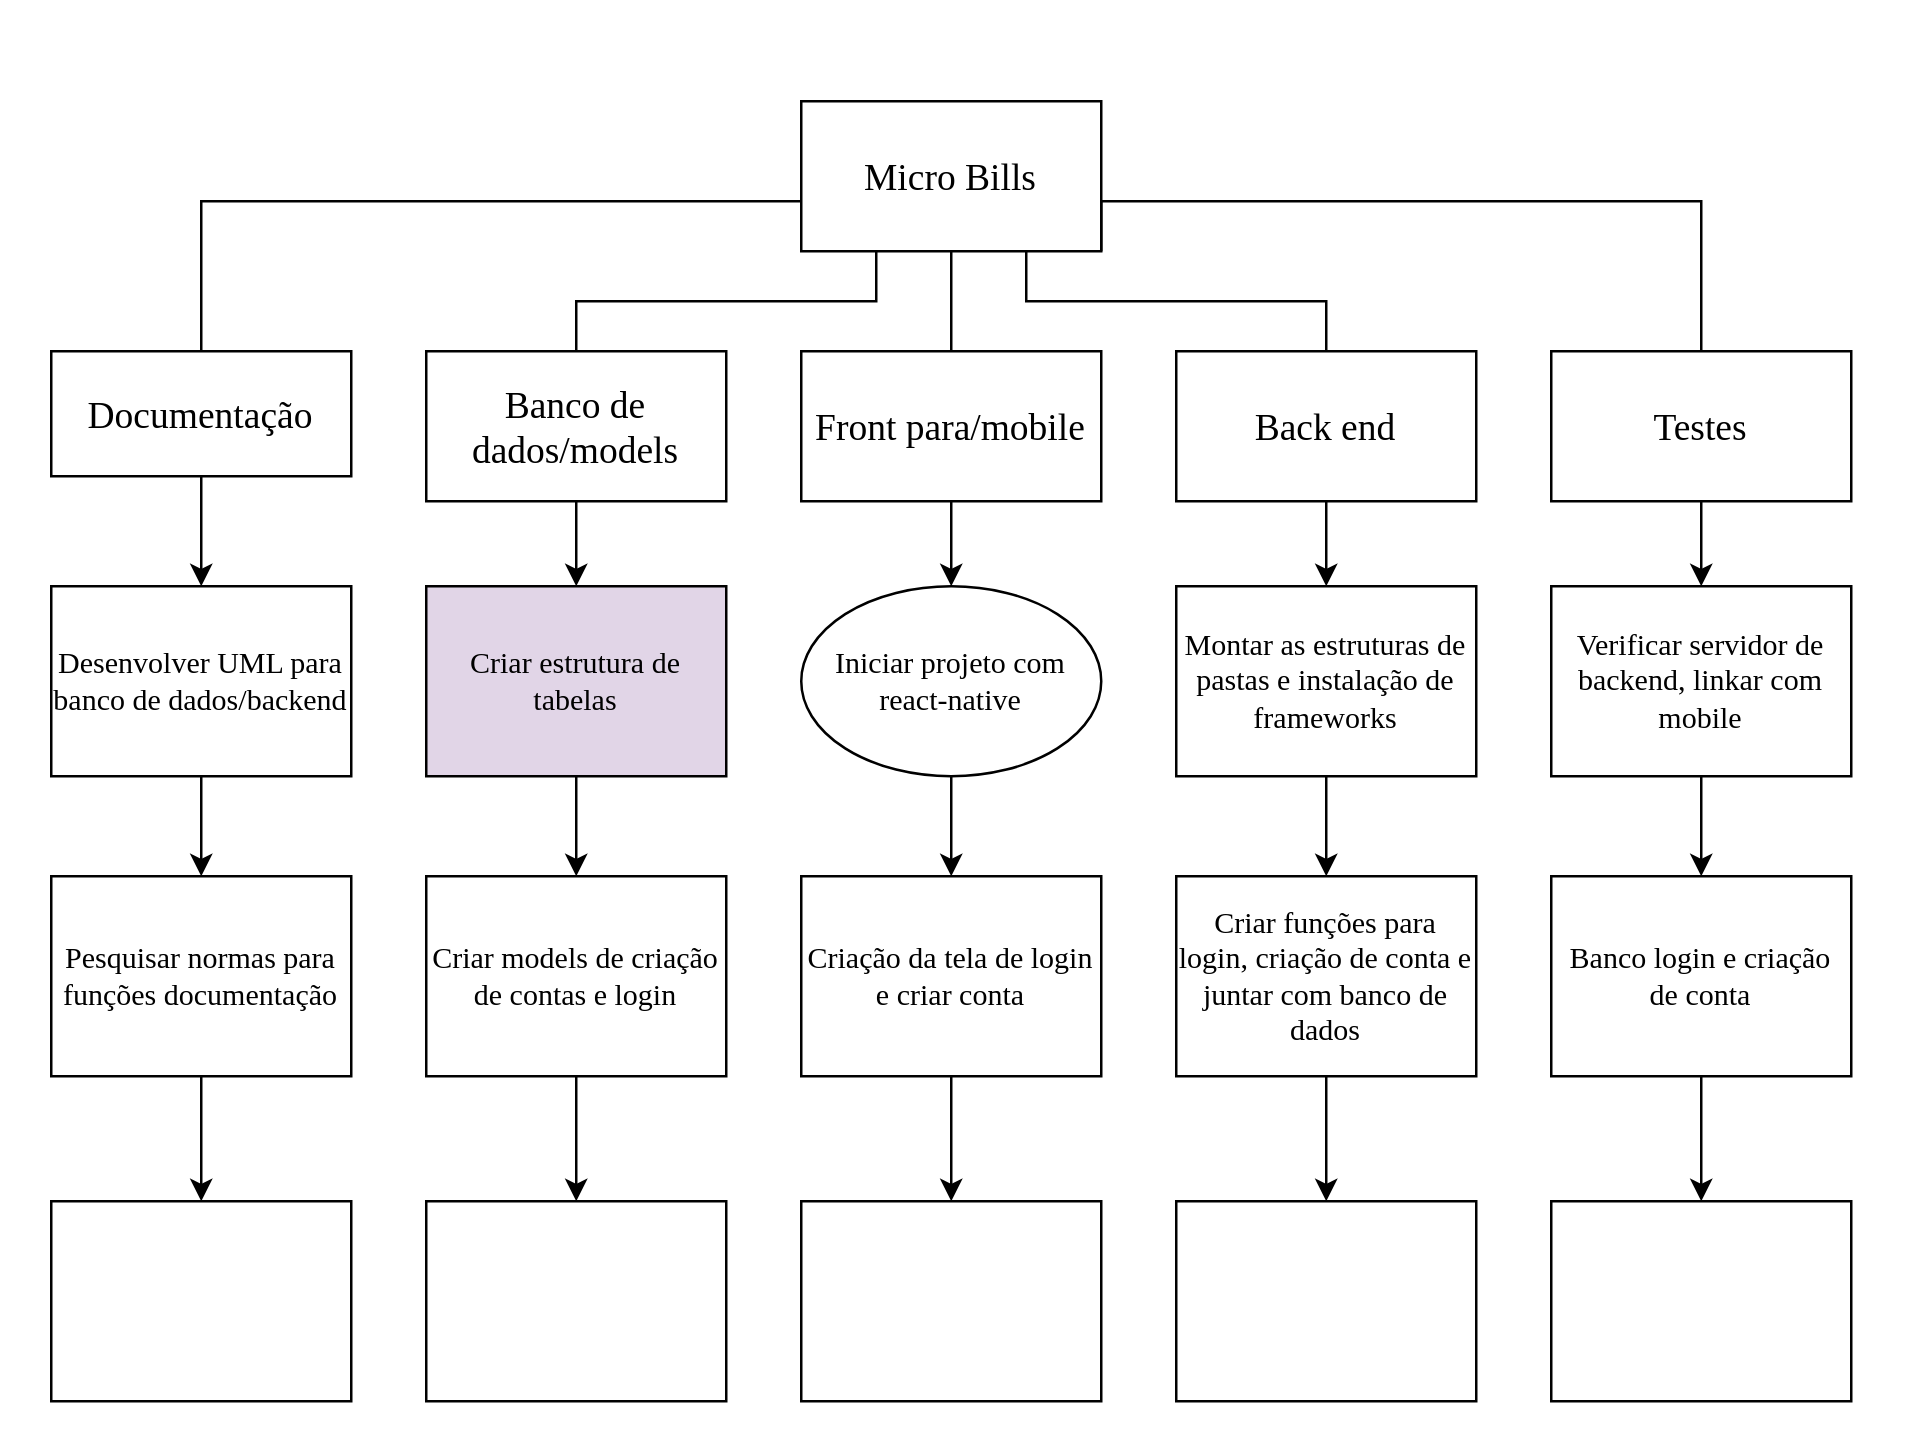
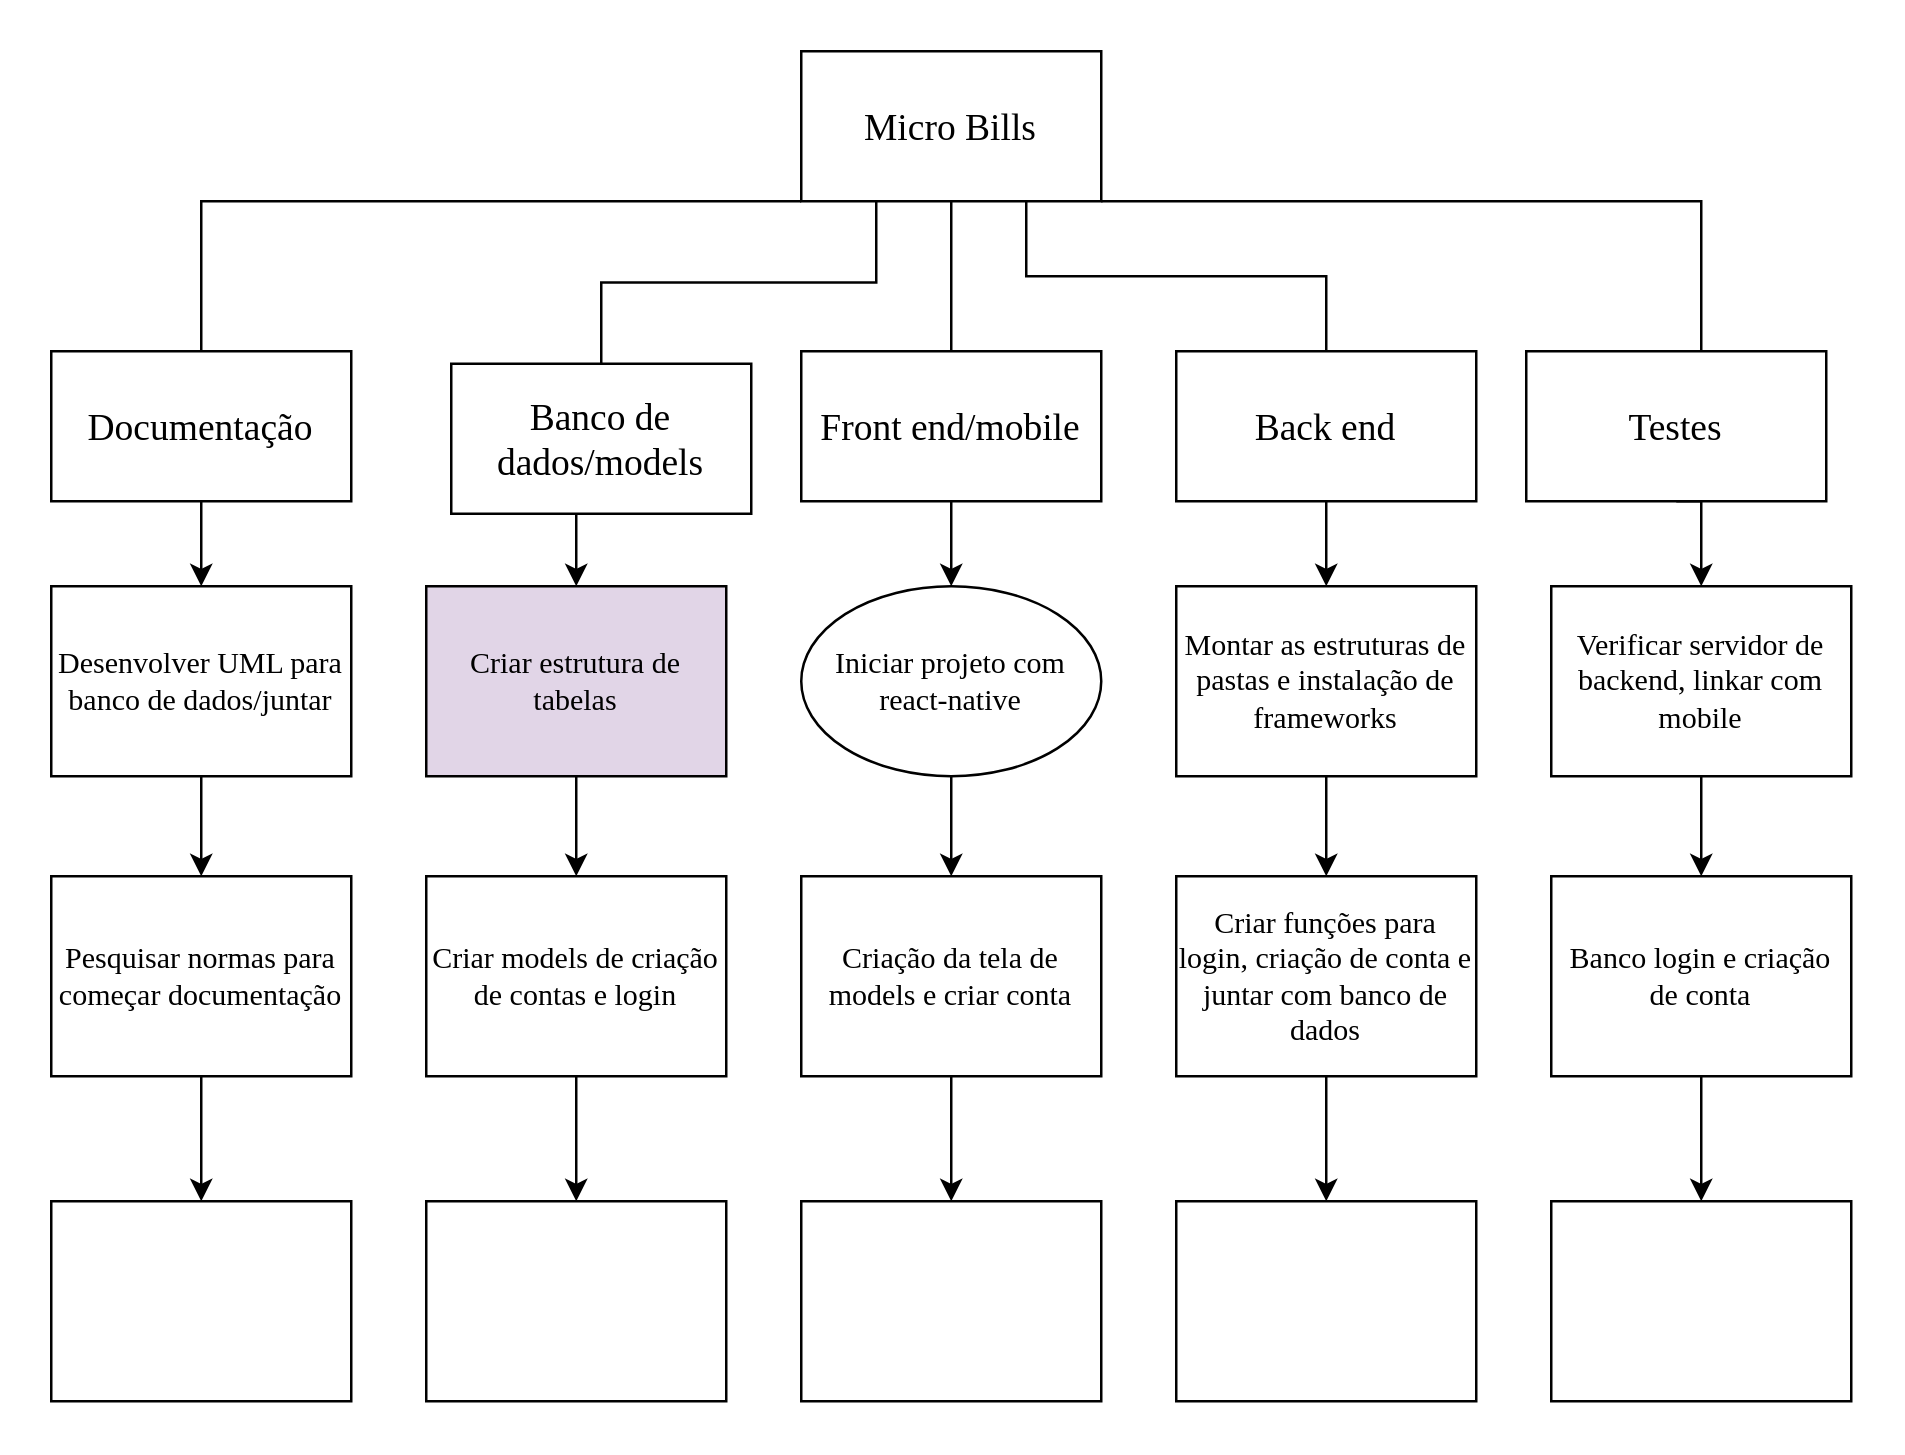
- <mxCell id="7" value="Micro Bills" style="rounded=0;whiteSpace=wrap;html=1;fontSize=15;fontFamily=Verdana;" vertex="1" parent="1"><mxGeometry x="320" y="40" width="120" height="60" as="geometry" /></mxCell>
+ <mxCell id="7" value="Micro Bills" style="rounded=0;whiteSpace=wrap;html=1;fontSize=15;fontFamily=Verdana;" vertex="1" parent="1"><mxGeometry x="320" y="20" width="120" height="60" as="geometry" /></mxCell>
- <mxCell id="9" value="Documentação" style="rounded=0;whiteSpace=wrap;html=1;fontSize=15;fontFamily=Verdana;" vertex="1" parent="1"><mxGeometry x="20" y="140" width="120" height="50" as="geometry" /></mxCell>
+ <mxCell id="9" value="Documentação" style="rounded=0;whiteSpace=wrap;html=1;fontSize=15;fontFamily=Verdana;" vertex="1" parent="1"><mxGeometry x="20" y="140" width="120" height="60" as="geometry" /></mxCell>
- <mxCell id="11" value="Banco de&lt;br&gt;dados/models" style="rounded=0;whiteSpace=wrap;html=1;fontSize=15;fontFamily=Verdana;" vertex="1" parent="1"><mxGeometry x="170" y="140" width="120" height="60" as="geometry" /></mxCell>
+ <mxCell id="11" value="Banco de&lt;br&gt;dados/models" style="rounded=0;whiteSpace=wrap;html=1;fontSize=15;fontFamily=Verdana;" vertex="1" parent="1"><mxGeometry x="180" y="145" width="120" height="60" as="geometry" /></mxCell>
- <mxCell id="13" value="Front para/mobile" style="rounded=0;whiteSpace=wrap;html=1;fontSize=15;fontFamily=Verdana;" vertex="1" parent="1"><mxGeometry x="320" y="140" width="120" height="60" as="geometry" /></mxCell>
+ <mxCell id="13" value="Front end/mobile" style="rounded=0;whiteSpace=wrap;html=1;fontSize=15;fontFamily=Verdana;" vertex="1" parent="1"><mxGeometry x="320" y="140" width="120" height="60" as="geometry" /></mxCell>
- <mxCell id="17" value="Testes" style="rounded=0;whiteSpace=wrap;html=1;fontSize=15;fontFamily=Verdana;" vertex="1" parent="1"><mxGeometry x="620" y="140" width="120" height="60" as="geometry" /></mxCell>
+ <mxCell id="17" value="Testes" style="rounded=0;whiteSpace=wrap;html=1;fontSize=15;fontFamily=Verdana;" vertex="1" parent="1"><mxGeometry x="610" y="140" width="120" height="60" as="geometry" /></mxCell>
- <mxCell id="19" value="Desenvolver UML para banco de dados/backend" style="rounded=0;whiteSpace=wrap;html=1;fontFamily=Verdana;fontSize=12;" vertex="1" parent="1"><mxGeometry x="20" y="234" width="120" height="76" as="geometry" /></mxCell>
+ <mxCell id="19" value="Desenvolver UML para banco de dados/juntar" style="rounded=0;whiteSpace=wrap;html=1;fontFamily=Verdana;fontSize=12;" vertex="1" parent="1"><mxGeometry x="20" y="234" width="120" height="76" as="geometry" /></mxCell>
- <mxCell id="29" value="Pesquisar normas para funções documentação" style="rounded=0;whiteSpace=wrap;html=1;fontFamily=Verdana;fontSize=12;" vertex="1" parent="1"><mxGeometry x="20" y="350" width="120" height="80" as="geometry" /></mxCell>
+ <mxCell id="29" value="Pesquisar normas para começar documentação" style="rounded=0;whiteSpace=wrap;html=1;fontFamily=Verdana;fontSize=12;" vertex="1" parent="1"><mxGeometry x="20" y="350" width="120" height="80" as="geometry" /></mxCell>
- <mxCell id="33" value="Criação da tela de login e criar conta" style="rounded=0;whiteSpace=wrap;html=1;fontFamily=Verdana;fontSize=12;" vertex="1" parent="1"><mxGeometry x="320" y="350" width="120" height="80" as="geometry" /></mxCell>
+ <mxCell id="33" value="Criação da tela de models e criar conta" style="rounded=0;whiteSpace=wrap;html=1;fontFamily=Verdana;fontSize=12;" vertex="1" parent="1"><mxGeometry x="320" y="350" width="120" height="80" as="geometry" /></mxCell>
